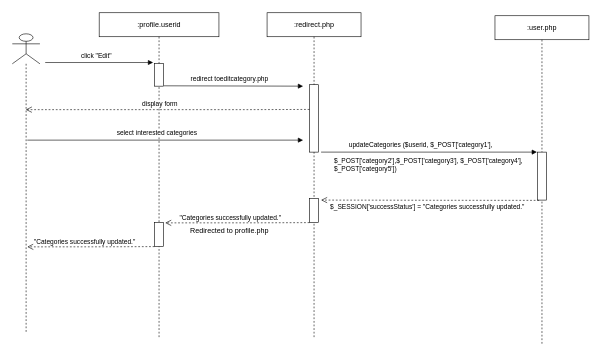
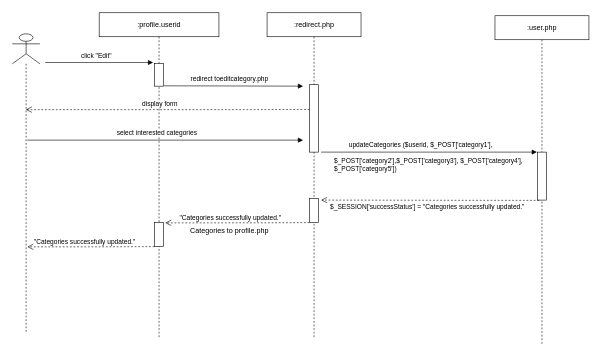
- <mxCell id="19" value="Redirected to profile.php" style="text;whiteSpace=wrap;html=1;" vertex="1" parent="1"><mxGeometry x="315" y="370.57" width="160" height="20" as="geometry" /></mxCell>
+ <mxCell id="19" value="Categories to profile.php" style="text;whiteSpace=wrap;html=1;" vertex="1" parent="1"><mxGeometry x="315" y="370.57" width="160" height="20" as="geometry" /></mxCell>
